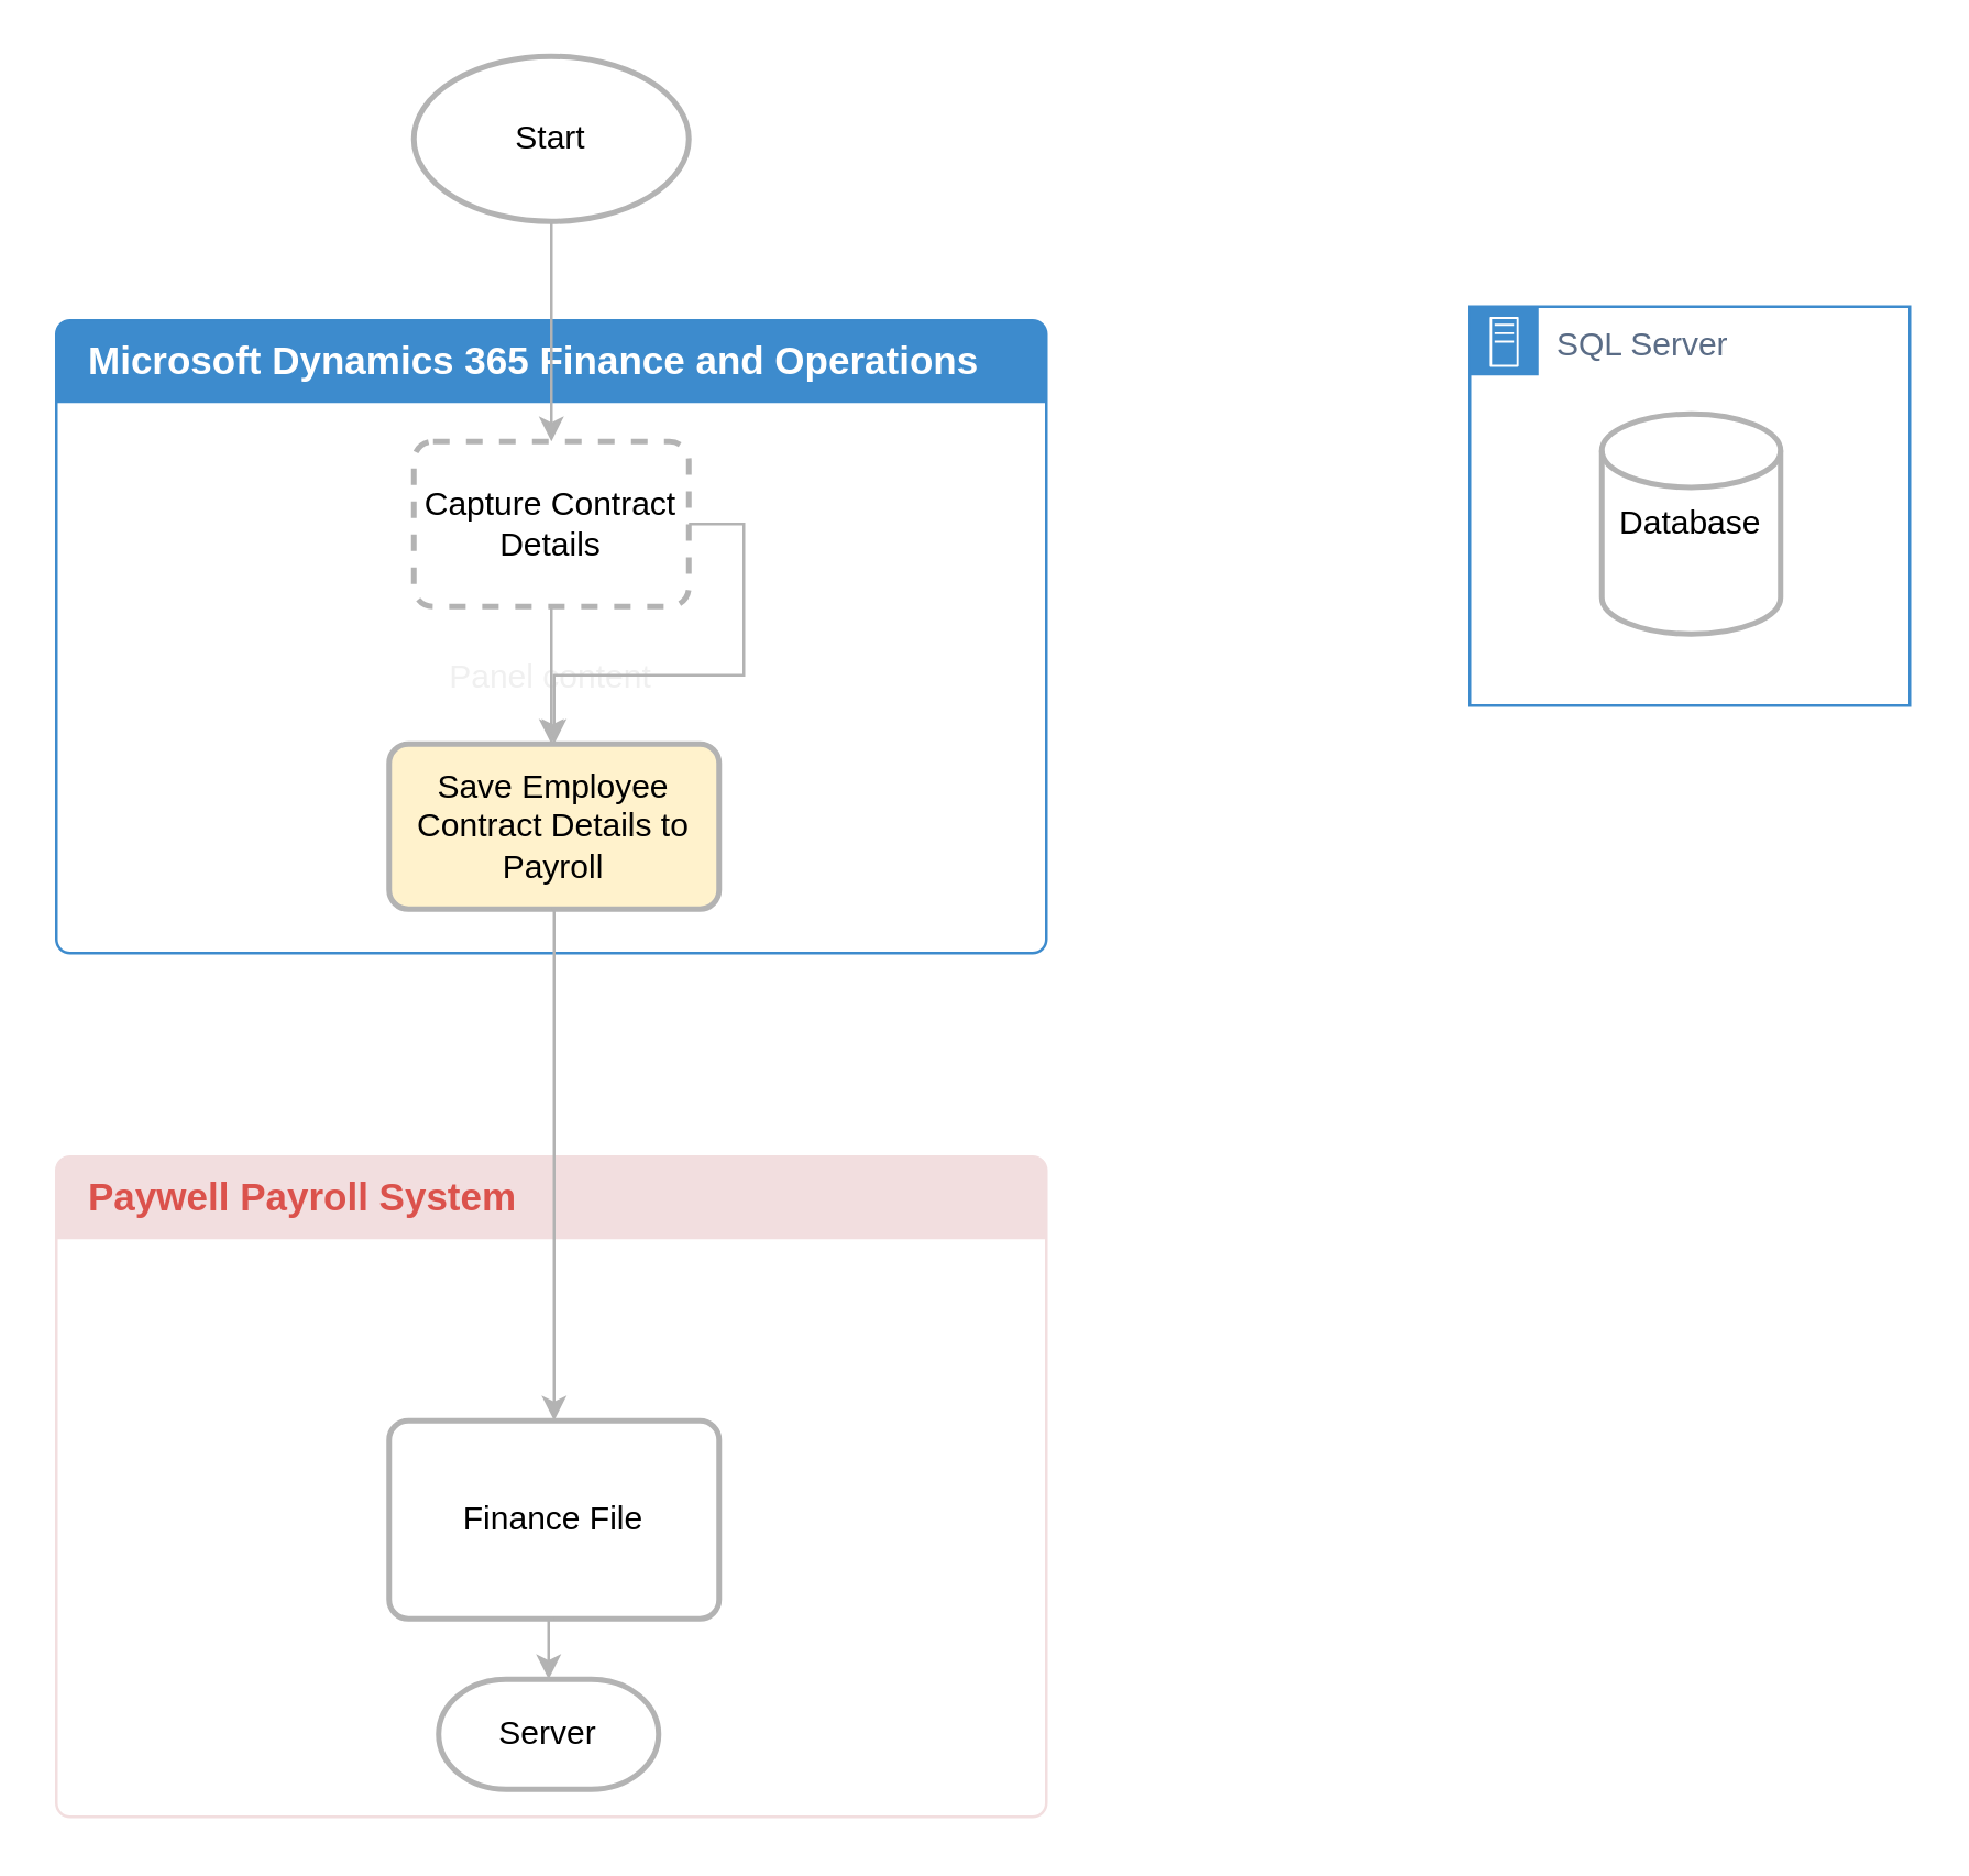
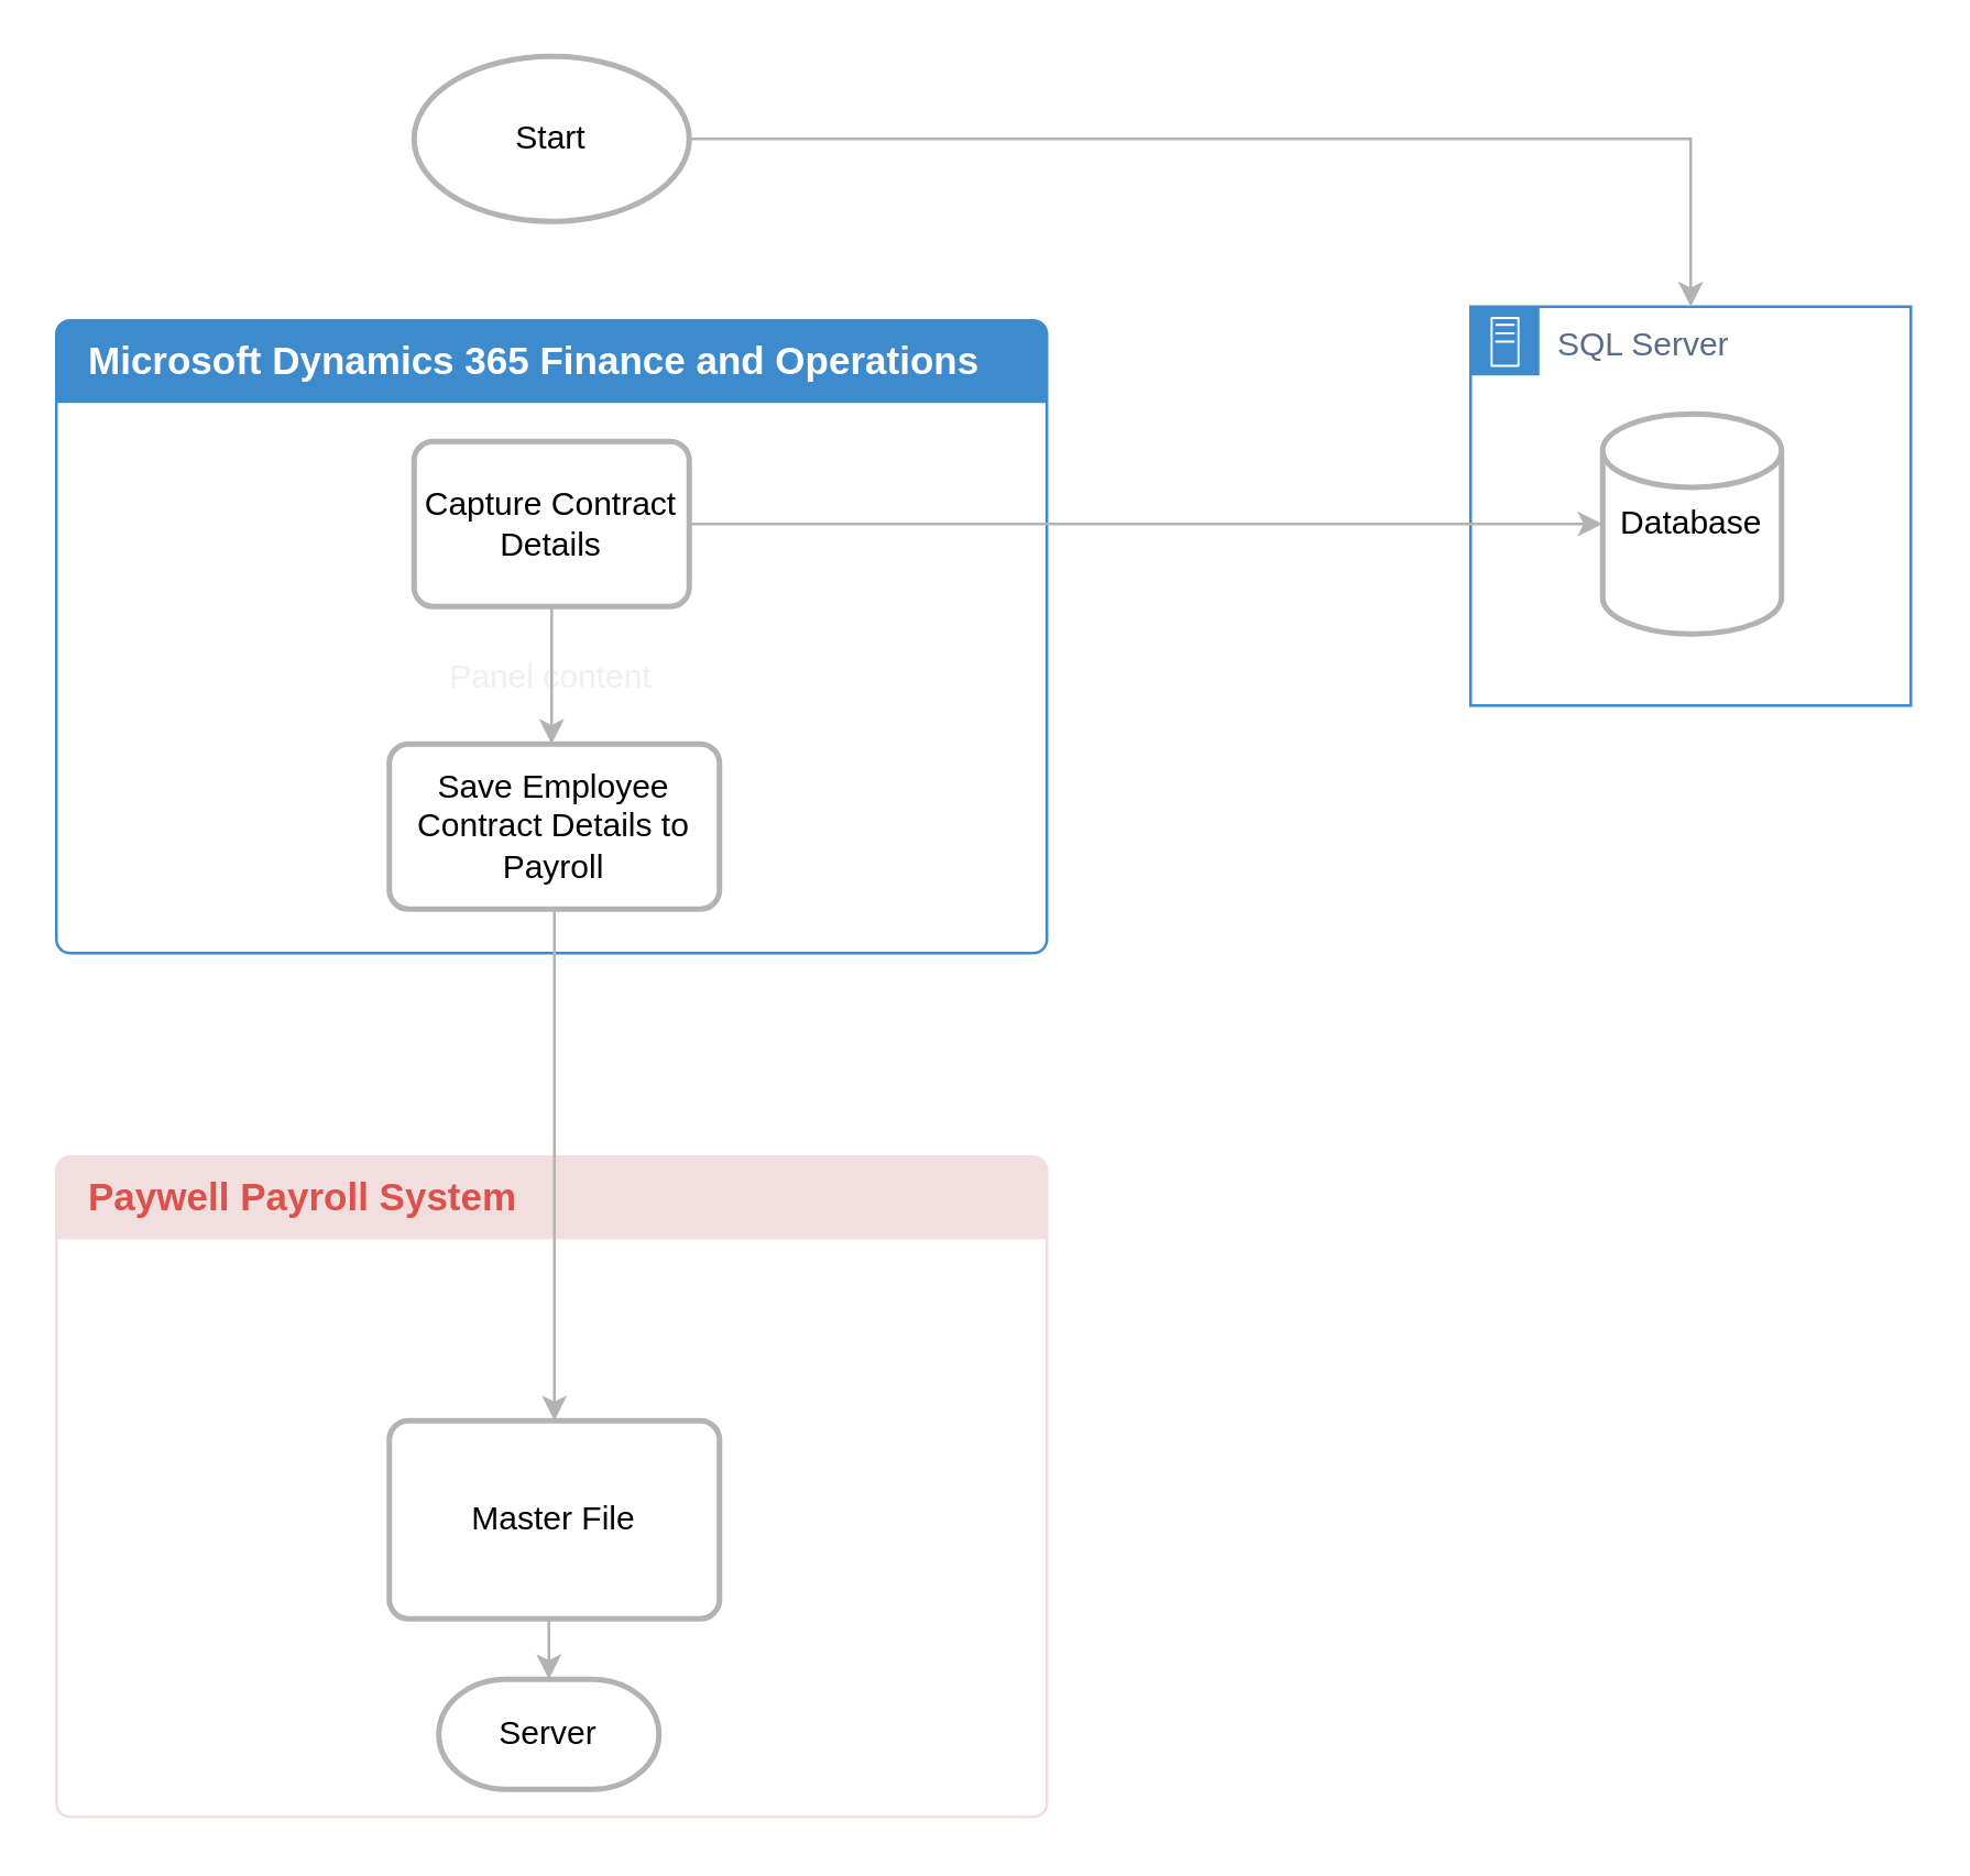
- <mxCell id="5" value="" style="edgeStyle=orthogonalEdgeStyle;rounded=0;orthogonalLoop=1;jettySize=auto;html=1;strokeColor=#B3B3B3;entryX=0.5;entryY=0;entryDx=0;entryDy=0;" edge="1" parent="1" source="6" target="7"><mxGeometry relative="1" as="geometry"><mxPoint x="200" y="160" as="targetPoint" /></mxGeometry></mxCell>
+ <mxCell id="5" value="" style="edgeStyle=orthogonalEdgeStyle;rounded=0;orthogonalLoop=1;jettySize=auto;html=1;strokeColor=#B3B3B3;" edge="1" parent="1" source="6" target="2"><mxGeometry relative="1" as="geometry"><mxPoint x="200" y="160" as="targetPoint" /></mxGeometry></mxCell>
- <mxCell id="7" value="Capture Contract Details" style="rounded=1;whiteSpace=wrap;html=1;absoluteArcSize=1;arcSize=14;strokeWidth=2;strokeColor=#B3B3B3;dashed=1;" vertex="1" parent="1"><mxGeometry x="150" y="160" width="100" height="60" as="geometry" /></mxCell>
+ <mxCell id="7" value="Capture Contract Details" style="rounded=1;whiteSpace=wrap;html=1;absoluteArcSize=1;arcSize=14;strokeWidth=2;strokeColor=#B3B3B3;" vertex="1" parent="1"><mxGeometry x="150" y="160" width="100" height="60" as="geometry" /></mxCell>
- <mxCell id="9" value="" style="edgeStyle=orthogonalEdgeStyle;rounded=0;orthogonalLoop=1;jettySize=auto;html=1;strokeColor=#B3B3B3;exitX=1;exitY=0.5;exitDx=0;exitDy=0;" edge="1" parent="1" source="7" target="11"><mxGeometry relative="1" as="geometry"><mxPoint x="294" y="230" as="sourcePoint" /><mxPoint x="404" y="190" as="targetPoint" /></mxGeometry></mxCell>
+ <mxCell id="9" value="" style="edgeStyle=orthogonalEdgeStyle;rounded=0;orthogonalLoop=1;jettySize=auto;html=1;strokeColor=#B3B3B3;exitX=1;exitY=0.5;exitDx=0;exitDy=0;" edge="1" parent="1" source="7" target="10"><mxGeometry relative="1" as="geometry"><mxPoint x="294" y="230" as="sourcePoint" /><mxPoint x="404" y="190" as="targetPoint" /></mxGeometry></mxCell>
- <mxCell id="11" value="Save Employee Contract Details to Payroll" style="rounded=1;whiteSpace=wrap;html=1;absoluteArcSize=1;arcSize=14;strokeWidth=2;strokeColor=#B3B3B3;direction=west;fillColor=#fff2cc;" vertex="1" parent="1"><mxGeometry x="141" y="270" width="120" height="60" as="geometry" /></mxCell>
+ <mxCell id="11" value="Save Employee Contract Details to Payroll" style="rounded=1;whiteSpace=wrap;html=1;absoluteArcSize=1;arcSize=14;strokeWidth=2;strokeColor=#B3B3B3;direction=west;" vertex="1" parent="1"><mxGeometry x="141" y="270" width="120" height="60" as="geometry" /></mxCell>
- <mxCell id="14" value="Finance File" style="rounded=1;whiteSpace=wrap;html=1;absoluteArcSize=1;arcSize=14;strokeWidth=2;strokeColor=#B3B3B3;direction=west;" vertex="1" parent="12"><mxGeometry x="121" y="96" width="120" height="72" as="geometry" /></mxCell>
+ <mxCell id="14" value="Master File" style="rounded=1;whiteSpace=wrap;html=1;absoluteArcSize=1;arcSize=14;strokeWidth=2;strokeColor=#B3B3B3;direction=west;" vertex="1" parent="12"><mxGeometry x="121" y="96" width="120" height="72" as="geometry" /></mxCell>
